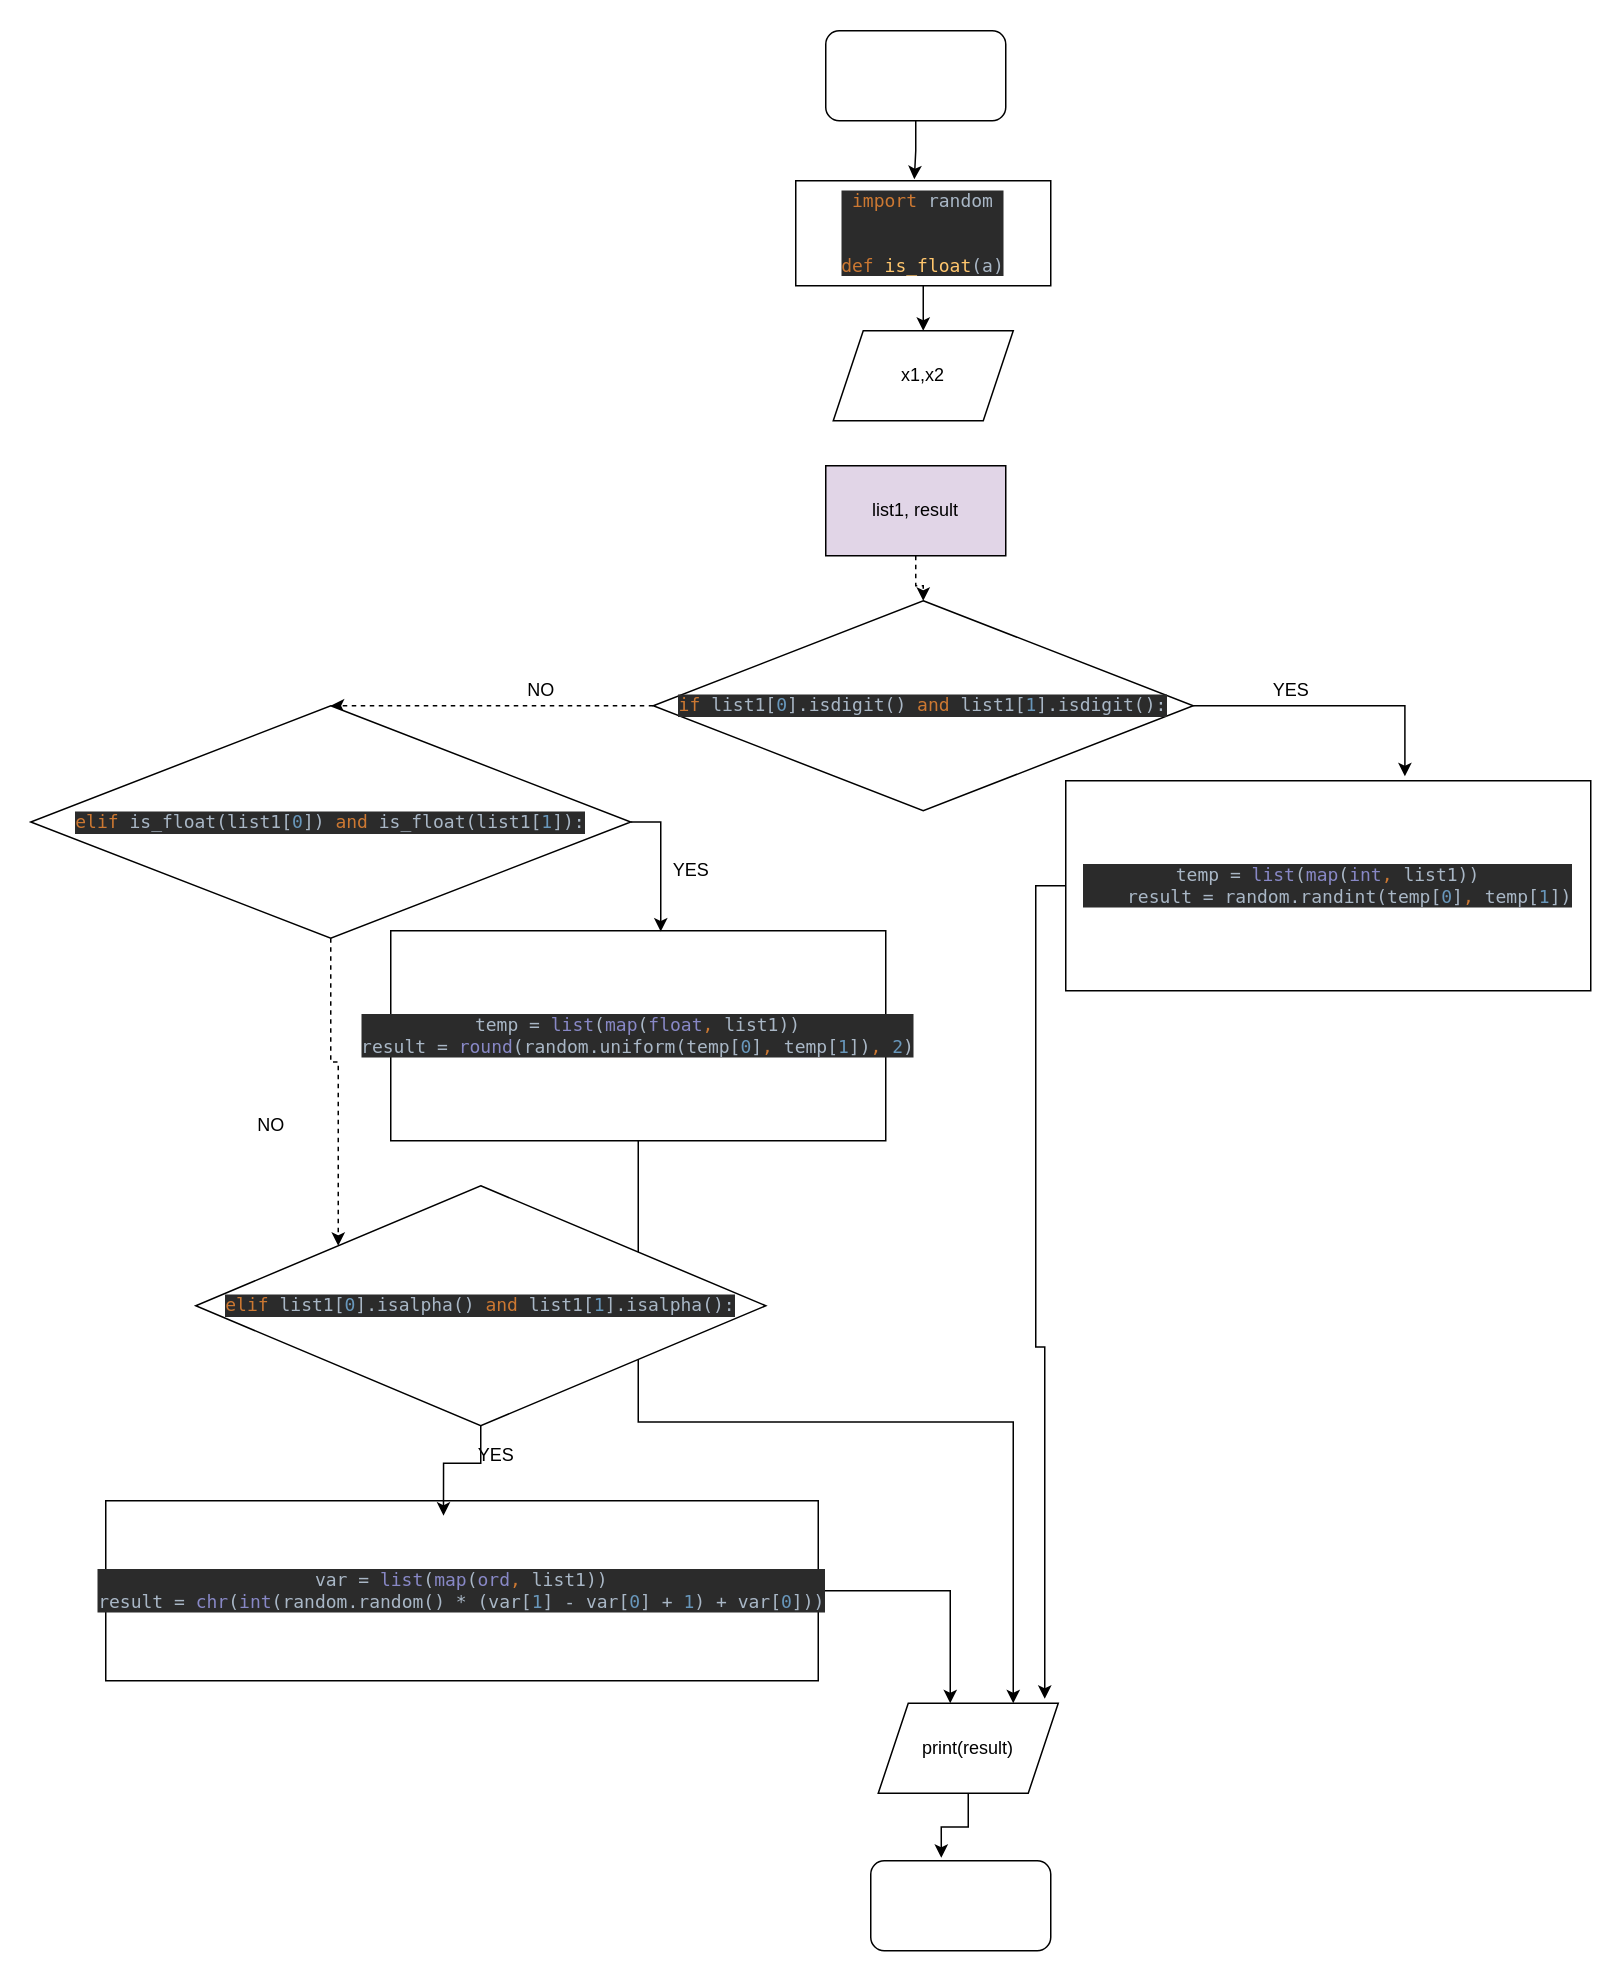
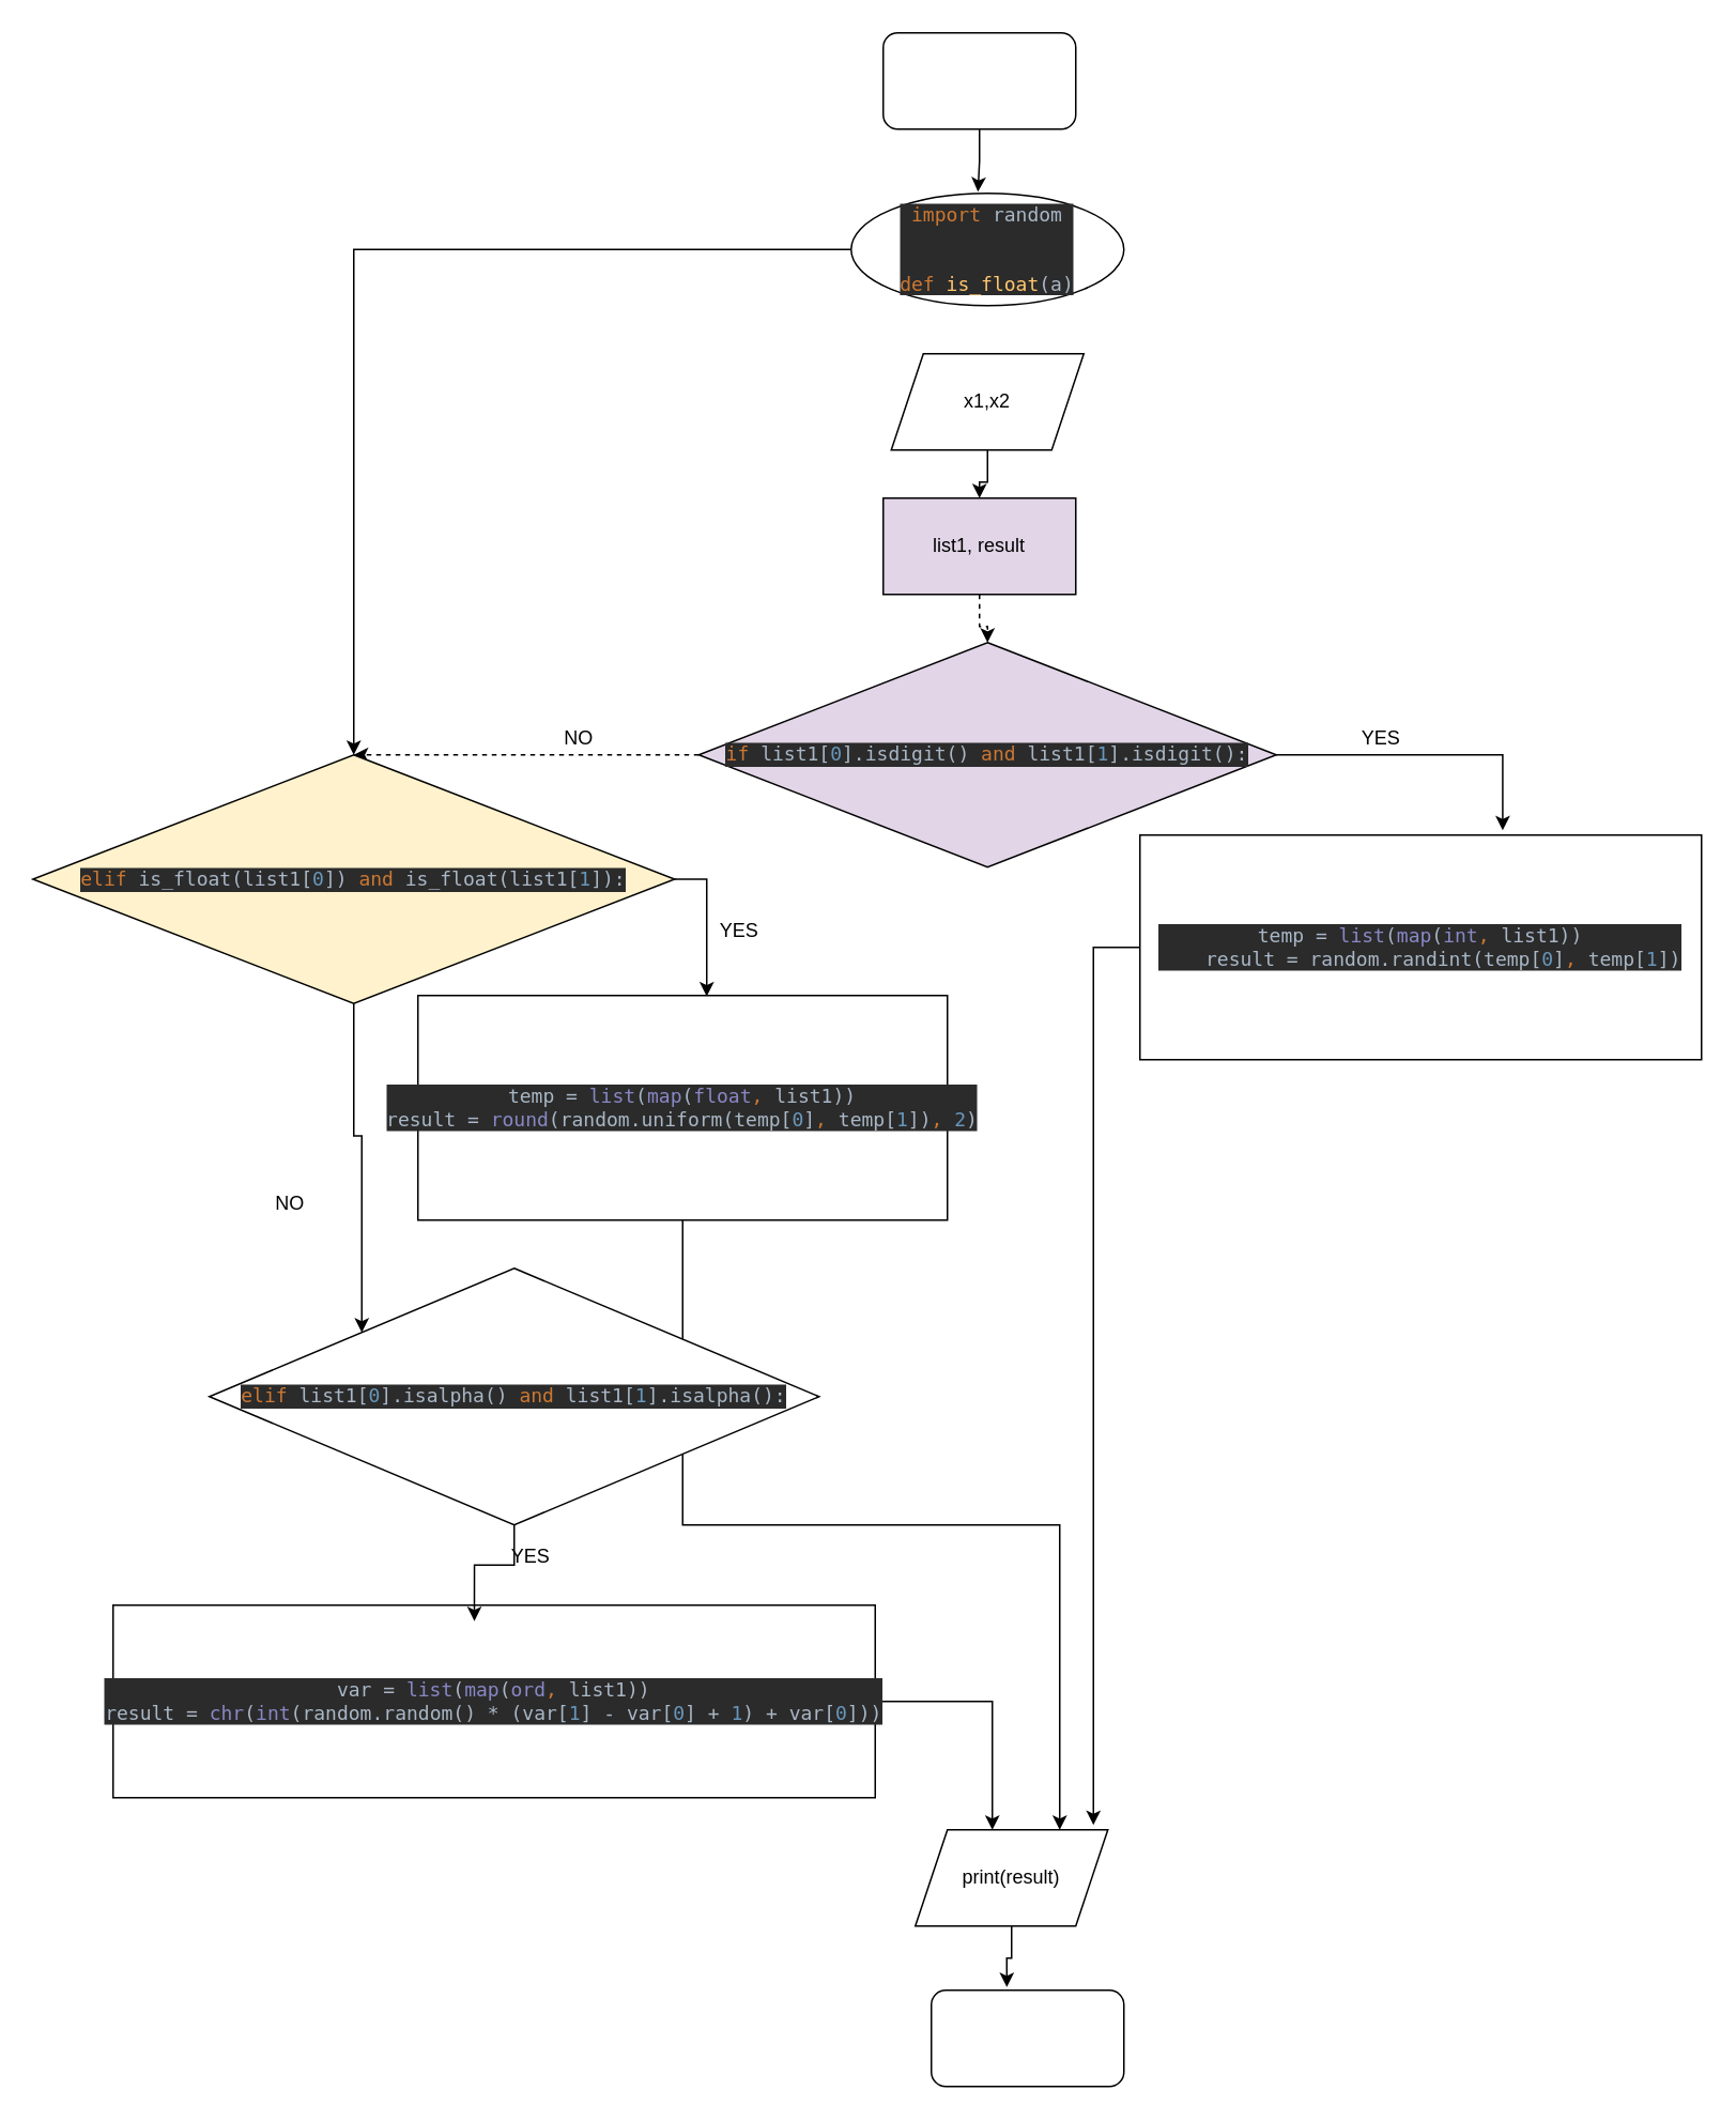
- <mxCell id="6" value="&lt;pre style=&quot;background-color: #2b2b2b ; color: #a9b7c6 ; font-family: &amp;#34;jetbrains mono&amp;#34; , monospace ; font-size: 9 8pt&quot;&gt;&lt;span style=&quot;color: #cc7832&quot;&gt;import &lt;/span&gt;random&lt;br&gt;&lt;br&gt;&lt;br&gt;&lt;span style=&quot;color: #cc7832&quot;&gt;def &lt;/span&gt;&lt;span style=&quot;color: #ffc66d&quot;&gt;is_float&lt;/span&gt;(a)&lt;/pre&gt;" style="rounded=0;whiteSpace=wrap;html=1;" vertex="1" parent="1"><mxGeometry x="530" y="120" width="170" height="70" as="geometry" /></mxCell>
+ <mxCell id="6" value="&lt;pre style=&quot;background-color: #2b2b2b ; color: #a9b7c6 ; font-family: &amp;#34;jetbrains mono&amp;#34; , monospace ; font-size: 9 8pt&quot;&gt;&lt;span style=&quot;color: #cc7832&quot;&gt;import &lt;/span&gt;random&lt;br&gt;&lt;br&gt;&lt;br&gt;&lt;span style=&quot;color: #cc7832&quot;&gt;def &lt;/span&gt;&lt;span style=&quot;color: #ffc66d&quot;&gt;is_float&lt;/span&gt;(a)&lt;/pre&gt;" style="ellipse;whiteSpace=wrap;html=1;" vertex="1" parent="1"><mxGeometry x="530" y="120" width="170" height="70" as="geometry" /></mxCell>
- <mxCell id="5" style="edgeStyle=orthogonalEdgeStyle;rounded=0;orthogonalLoop=1;jettySize=auto;html=1;entryX=0.5;entryY=0;entryDx=0;entryDy=0;" edge="1" parent="1" source="6" target="8"><mxGeometry relative="1" as="geometry" /></mxCell>
+ <mxCell id="5" style="edgeStyle=orthogonalEdgeStyle;rounded=0;orthogonalLoop=1;jettySize=auto;html=1;" edge="1" parent="1" source="6" target="24"><mxGeometry relative="1" as="geometry" /></mxCell>
+ <mxCell id="7" style="edgeStyle=orthogonalEdgeStyle;rounded=0;orthogonalLoop=1;jettySize=auto;html=1;entryX=0.5;entryY=0;entryDx=0;entryDy=0;" edge="1" parent="1" source="8" target="10"><mxGeometry relative="1" as="geometry" /></mxCell>
- <mxCell id="13" value="&lt;pre style=&quot;background-color: #2b2b2b ; color: #a9b7c6 ; font-family: &amp;#34;jetbrains mono&amp;#34; , monospace ; font-size: 9 8pt&quot;&gt;&lt;span style=&quot;color: #cc7832&quot;&gt;if &lt;/span&gt;list1[&lt;span style=&quot;color: #6897bb&quot;&gt;0&lt;/span&gt;].isdigit() &lt;span style=&quot;color: #cc7832&quot;&gt;and &lt;/span&gt;list1[&lt;span style=&quot;color: #6897bb&quot;&gt;1&lt;/span&gt;].isdigit():&lt;/pre&gt;" style="rhombus;whiteSpace=wrap;html=1;" vertex="1" parent="1"><mxGeometry x="435" y="400" width="360" height="140" as="geometry" /></mxCell>
+ <mxCell id="13" value="&lt;pre style=&quot;background-color: #2b2b2b ; color: #a9b7c6 ; font-family: &amp;#34;jetbrains mono&amp;#34; , monospace ; font-size: 9 8pt&quot;&gt;&lt;span style=&quot;color: #cc7832&quot;&gt;if &lt;/span&gt;list1[&lt;span style=&quot;color: #6897bb&quot;&gt;0&lt;/span&gt;].isdigit() &lt;span style=&quot;color: #cc7832&quot;&gt;and &lt;/span&gt;list1[&lt;span style=&quot;color: #6897bb&quot;&gt;1&lt;/span&gt;].isdigit():&lt;/pre&gt;" style="rhombus;whiteSpace=wrap;html=1;fillColor=#e1d5e7;" vertex="1" parent="1"><mxGeometry x="435" y="400" width="360" height="140" as="geometry" /></mxCell>
- <mxCell id="24" value="&lt;pre style=&quot;background-color: #2b2b2b ; color: #a9b7c6 ; font-family: &amp;#34;jetbrains mono&amp;#34; , monospace ; font-size: 9 8pt&quot;&gt;&lt;span style=&quot;color: #cc7832&quot;&gt;elif &lt;/span&gt;is_float(list1[&lt;span style=&quot;color: #6897bb&quot;&gt;0&lt;/span&gt;]) &lt;span style=&quot;color: #cc7832&quot;&gt;and &lt;/span&gt;is_float(list1[&lt;span style=&quot;color: #6897bb&quot;&gt;1&lt;/span&gt;]):&lt;/pre&gt;" style="rhombus;whiteSpace=wrap;html=1;" vertex="1" parent="1"><mxGeometry x="20" y="470" width="400" height="155" as="geometry" /></mxCell>
+ <mxCell id="24" value="&lt;pre style=&quot;background-color: #2b2b2b ; color: #a9b7c6 ; font-family: &amp;#34;jetbrains mono&amp;#34; , monospace ; font-size: 9 8pt&quot;&gt;&lt;span style=&quot;color: #cc7832&quot;&gt;elif &lt;/span&gt;is_float(list1[&lt;span style=&quot;color: #6897bb&quot;&gt;0&lt;/span&gt;]) &lt;span style=&quot;color: #cc7832&quot;&gt;and &lt;/span&gt;is_float(list1[&lt;span style=&quot;color: #6897bb&quot;&gt;1&lt;/span&gt;]):&lt;/pre&gt;" style="rhombus;whiteSpace=wrap;html=1;fillColor=#fff2cc;" vertex="1" parent="1"><mxGeometry x="20" y="470" width="400" height="155" as="geometry" /></mxCell>
- <mxCell id="23" style="edgeStyle=orthogonalEdgeStyle;rounded=0;orthogonalLoop=1;jettySize=auto;html=1;entryX=0;entryY=0;entryDx=0;entryDy=0;dashed=1;" edge="1" parent="1" source="24" target="26"><mxGeometry relative="1" as="geometry" /></mxCell>
+ <mxCell id="23" style="edgeStyle=orthogonalEdgeStyle;rounded=0;orthogonalLoop=1;jettySize=auto;html=1;entryX=0;entryY=0;entryDx=0;entryDy=0;" edge="1" parent="1" source="24" target="26"><mxGeometry relative="1" as="geometry" /></mxCell>
- <mxCell id="21" value="print(result)" style="shape=parallelogram;perimeter=parallelogramPerimeter;whiteSpace=wrap;html=1;fixedSize=1;" vertex="1" parent="1"><mxGeometry x="585" y="1135" width="120" height="60" as="geometry" /></mxCell>
+ <mxCell id="21" value="print(result)" style="shape=parallelogram;perimeter=parallelogramPerimeter;whiteSpace=wrap;html=1;fixedSize=1;" vertex="1" parent="1"><mxGeometry x="570" y="1140" width="120" height="60" as="geometry" /></mxCell>
